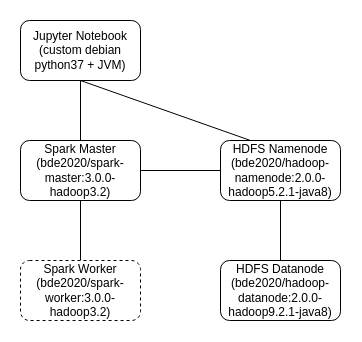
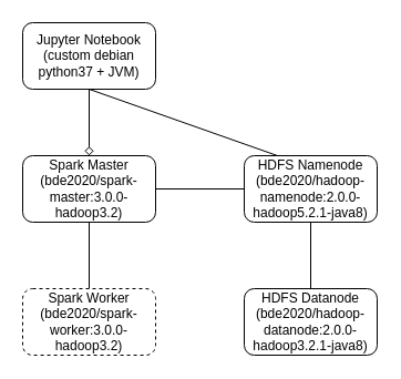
- <mxCell id="2" style="rounded=0;orthogonalLoop=1;jettySize=auto;html=1;exitX=0.5;exitY=1;exitDx=0;exitDy=0;endArrow=none;endFill=0;" edge="1" parent="1" source="4" target="7"><mxGeometry relative="1" as="geometry" /></mxCell>
+ <mxCell id="2" style="rounded=0;orthogonalLoop=1;jettySize=auto;html=1;exitX=0.5;exitY=1;exitDx=0;exitDy=0;endArrow=diamond;endFill=0;" edge="1" parent="1" source="4" target="7"><mxGeometry relative="1" as="geometry" /></mxCell>
- <mxCell id="11" value="HDFS Datanode&lt;br&gt;(bde2020/hadoop-datanode:2.0.0-hadoop9.2.1-java8)" style="rounded=1;whiteSpace=wrap;html=1;" vertex="1" parent="1"><mxGeometry x="220" y="260" width="120" height="60" as="geometry" /></mxCell>
+ <mxCell id="11" value="HDFS Datanode&lt;br&gt;(bde2020/hadoop-datanode:2.0.0-hadoop3.2.1-java8)" style="rounded=1;whiteSpace=wrap;html=1;" vertex="1" parent="1"><mxGeometry x="220" y="260" width="120" height="60" as="geometry" /></mxCell>
